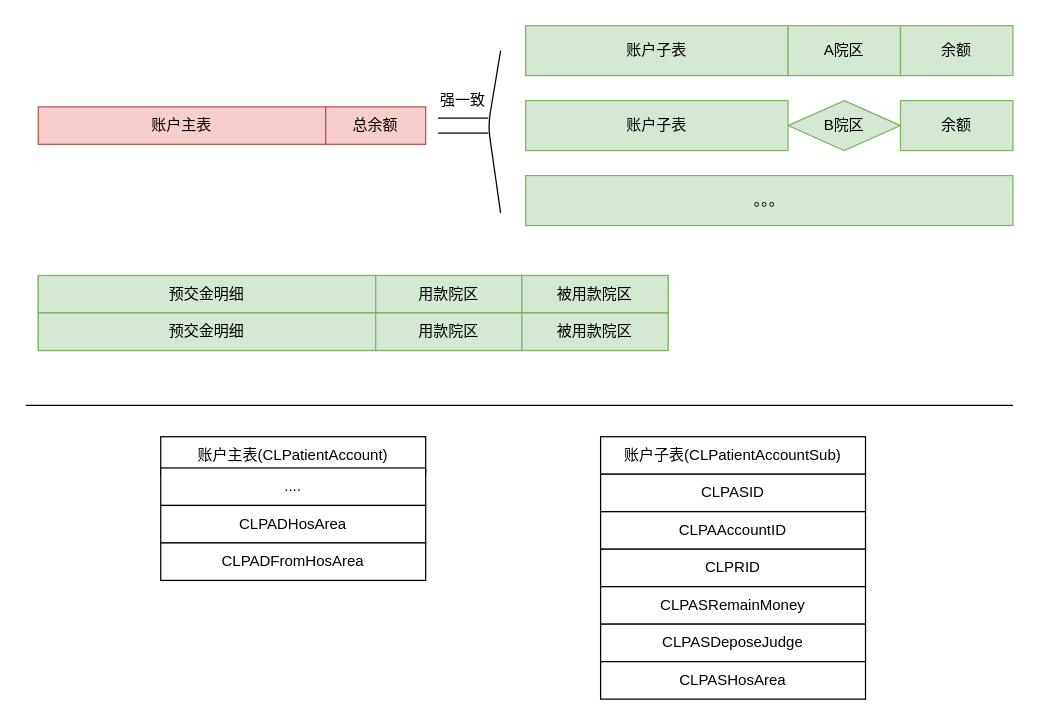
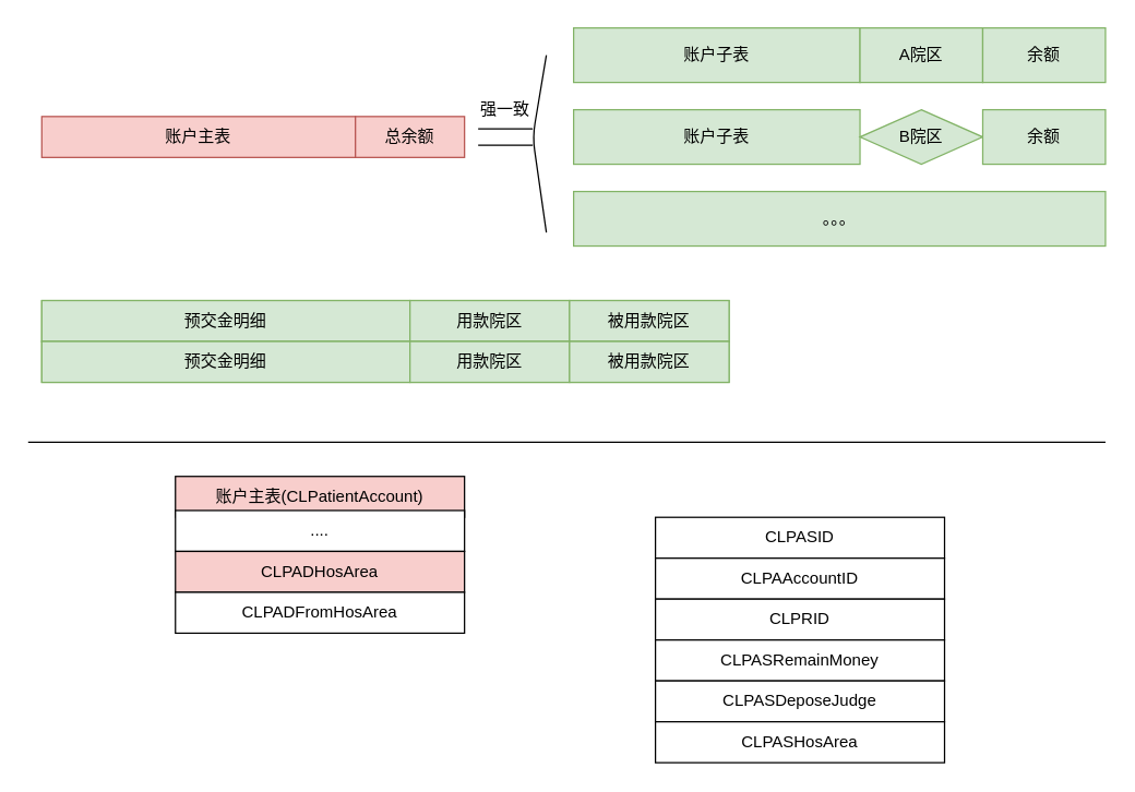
- <mxCell id="30" value="账户主表(CLPatientAccount)" style="rounded=0;whiteSpace=wrap;html=1;" vertex="1" parent="1"><mxGeometry x="128" y="349" width="212" height="30" as="geometry" /></mxCell>
+ <mxCell id="30" value="账户主表(CLPatientAccount)" style="rounded=0;whiteSpace=wrap;html=1;fillColor=#f8cecc;" vertex="1" parent="1"><mxGeometry x="128" y="349" width="212" height="30" as="geometry" /></mxCell>
- <mxCell id="22" value="账户子表(CLPatientAccountSub)" style="rounded=0;whiteSpace=wrap;html=1;" vertex="1" parent="1"><mxGeometry x="480" y="349" width="212" height="30" as="geometry" /></mxCell>
- <mxCell id="32" value="CLPADHosArea" style="rounded=0;whiteSpace=wrap;html=1;" vertex="1" parent="1"><mxGeometry x="128" y="404" width="212" height="30" as="geometry" /></mxCell>
+ <mxCell id="32" value="CLPADHosArea" style="rounded=0;whiteSpace=wrap;html=1;fillColor=#f8cecc;" vertex="1" parent="1"><mxGeometry x="128" y="404" width="212" height="30" as="geometry" /></mxCell>
